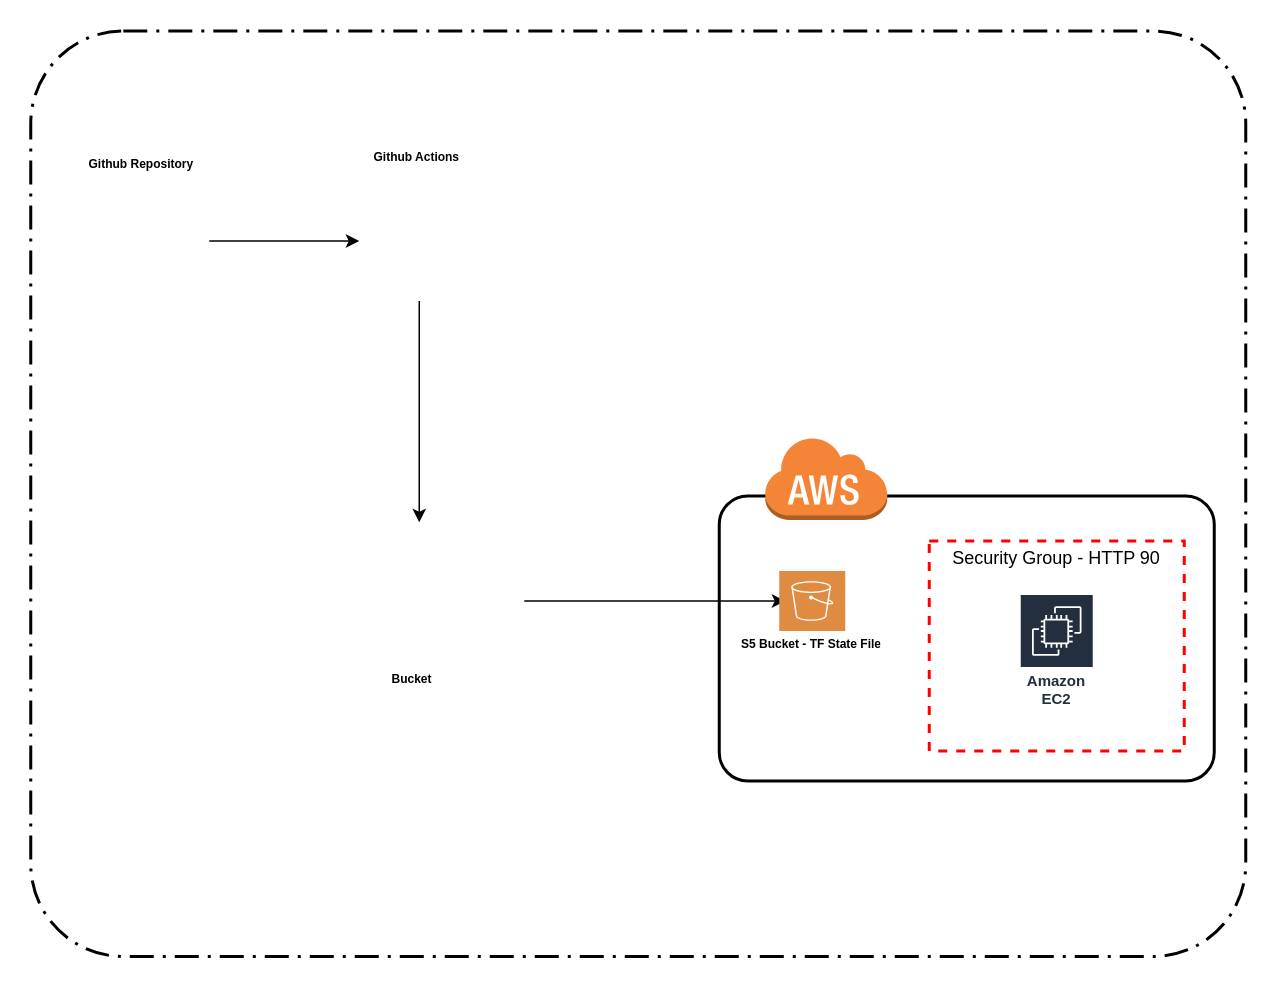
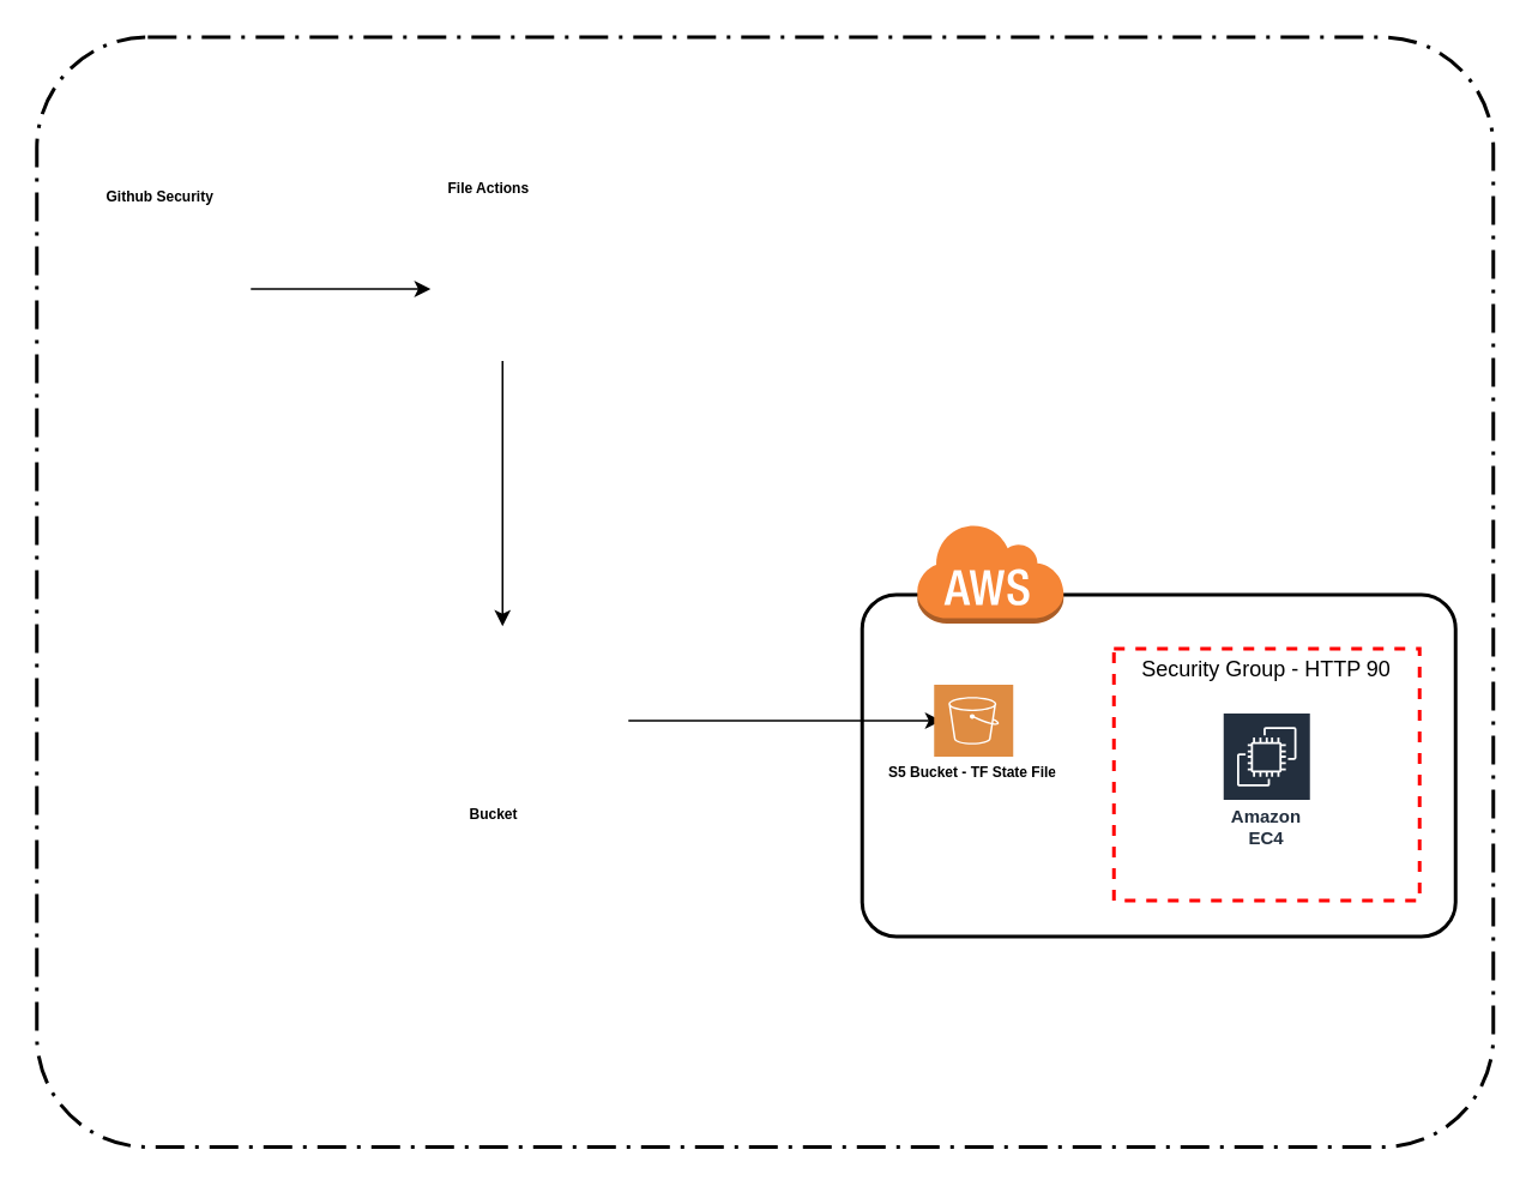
- <mxCell id="14" value="&lt;h1 style=&quot;font-size: 8px;&quot;&gt;Github Actions&lt;/h1&gt;" style="text;html=1;strokeColor=none;fillColor=none;spacing=5;spacingTop=-20;whiteSpace=wrap;overflow=hidden;rounded=0;" vertex="1" parent="1"><mxGeometry x="243.5" y="105" width="71" height="10" as="geometry" /></mxCell>
+ <mxCell id="14" value="&lt;h1 style=&quot;font-size: 8px;&quot;&gt;File Actions&lt;/h1&gt;" style="text;html=1;strokeColor=none;fillColor=none;spacing=5;spacingTop=-20;whiteSpace=wrap;overflow=hidden;rounded=0;" vertex="1" parent="1"><mxGeometry x="243.5" y="105" width="71" height="10" as="geometry" /></mxCell>
- <mxCell id="13" value="&lt;h1 style=&quot;font-size: 8px;&quot;&gt;Github Repository&lt;/h1&gt;" style="text;html=1;strokeColor=none;fillColor=none;spacing=5;spacingTop=-20;whiteSpace=wrap;overflow=hidden;rounded=0;" vertex="1" parent="1"><mxGeometry x="54" y="110" width="80" height="10" as="geometry" /></mxCell>
+ <mxCell id="13" value="&lt;h1 style=&quot;font-size: 8px;&quot;&gt;Github Security&lt;/h1&gt;" style="text;html=1;strokeColor=none;fillColor=none;spacing=5;spacingTop=-20;whiteSpace=wrap;overflow=hidden;rounded=0;" vertex="1" parent="1"><mxGeometry x="54" y="110" width="80" height="10" as="geometry" /></mxCell>
- <mxCell id="17" value="Amazon EC2" style="sketch=0;outlineConnect=0;fontColor=#232F3E;gradientColor=none;strokeColor=#ffffff;fillColor=#232F3E;dashed=0;verticalLabelPosition=middle;verticalAlign=bottom;align=center;html=1;whiteSpace=wrap;fontSize=10;fontStyle=1;spacing=3;shape=mxgraph.aws4.productIcon;prIcon=mxgraph.aws4.ec2;movable=1;resizable=1;rotatable=1;deletable=1;editable=1;locked=0;connectable=1;" vertex="1" parent="16"><mxGeometry x="60" y="35" width="50" height="80" as="geometry" /></mxCell>
+ <mxCell id="17" value="Amazon EC4" style="sketch=0;outlineConnect=0;fontColor=#232F3E;gradientColor=none;strokeColor=#ffffff;fillColor=#232F3E;dashed=0;verticalLabelPosition=middle;verticalAlign=bottom;align=center;html=1;whiteSpace=wrap;fontSize=10;fontStyle=1;spacing=3;shape=mxgraph.aws4.productIcon;prIcon=mxgraph.aws4.ec2;movable=1;resizable=1;rotatable=1;deletable=1;editable=1;locked=0;connectable=1;" vertex="1" parent="16"><mxGeometry x="60" y="35" width="50" height="80" as="geometry" /></mxCell>
